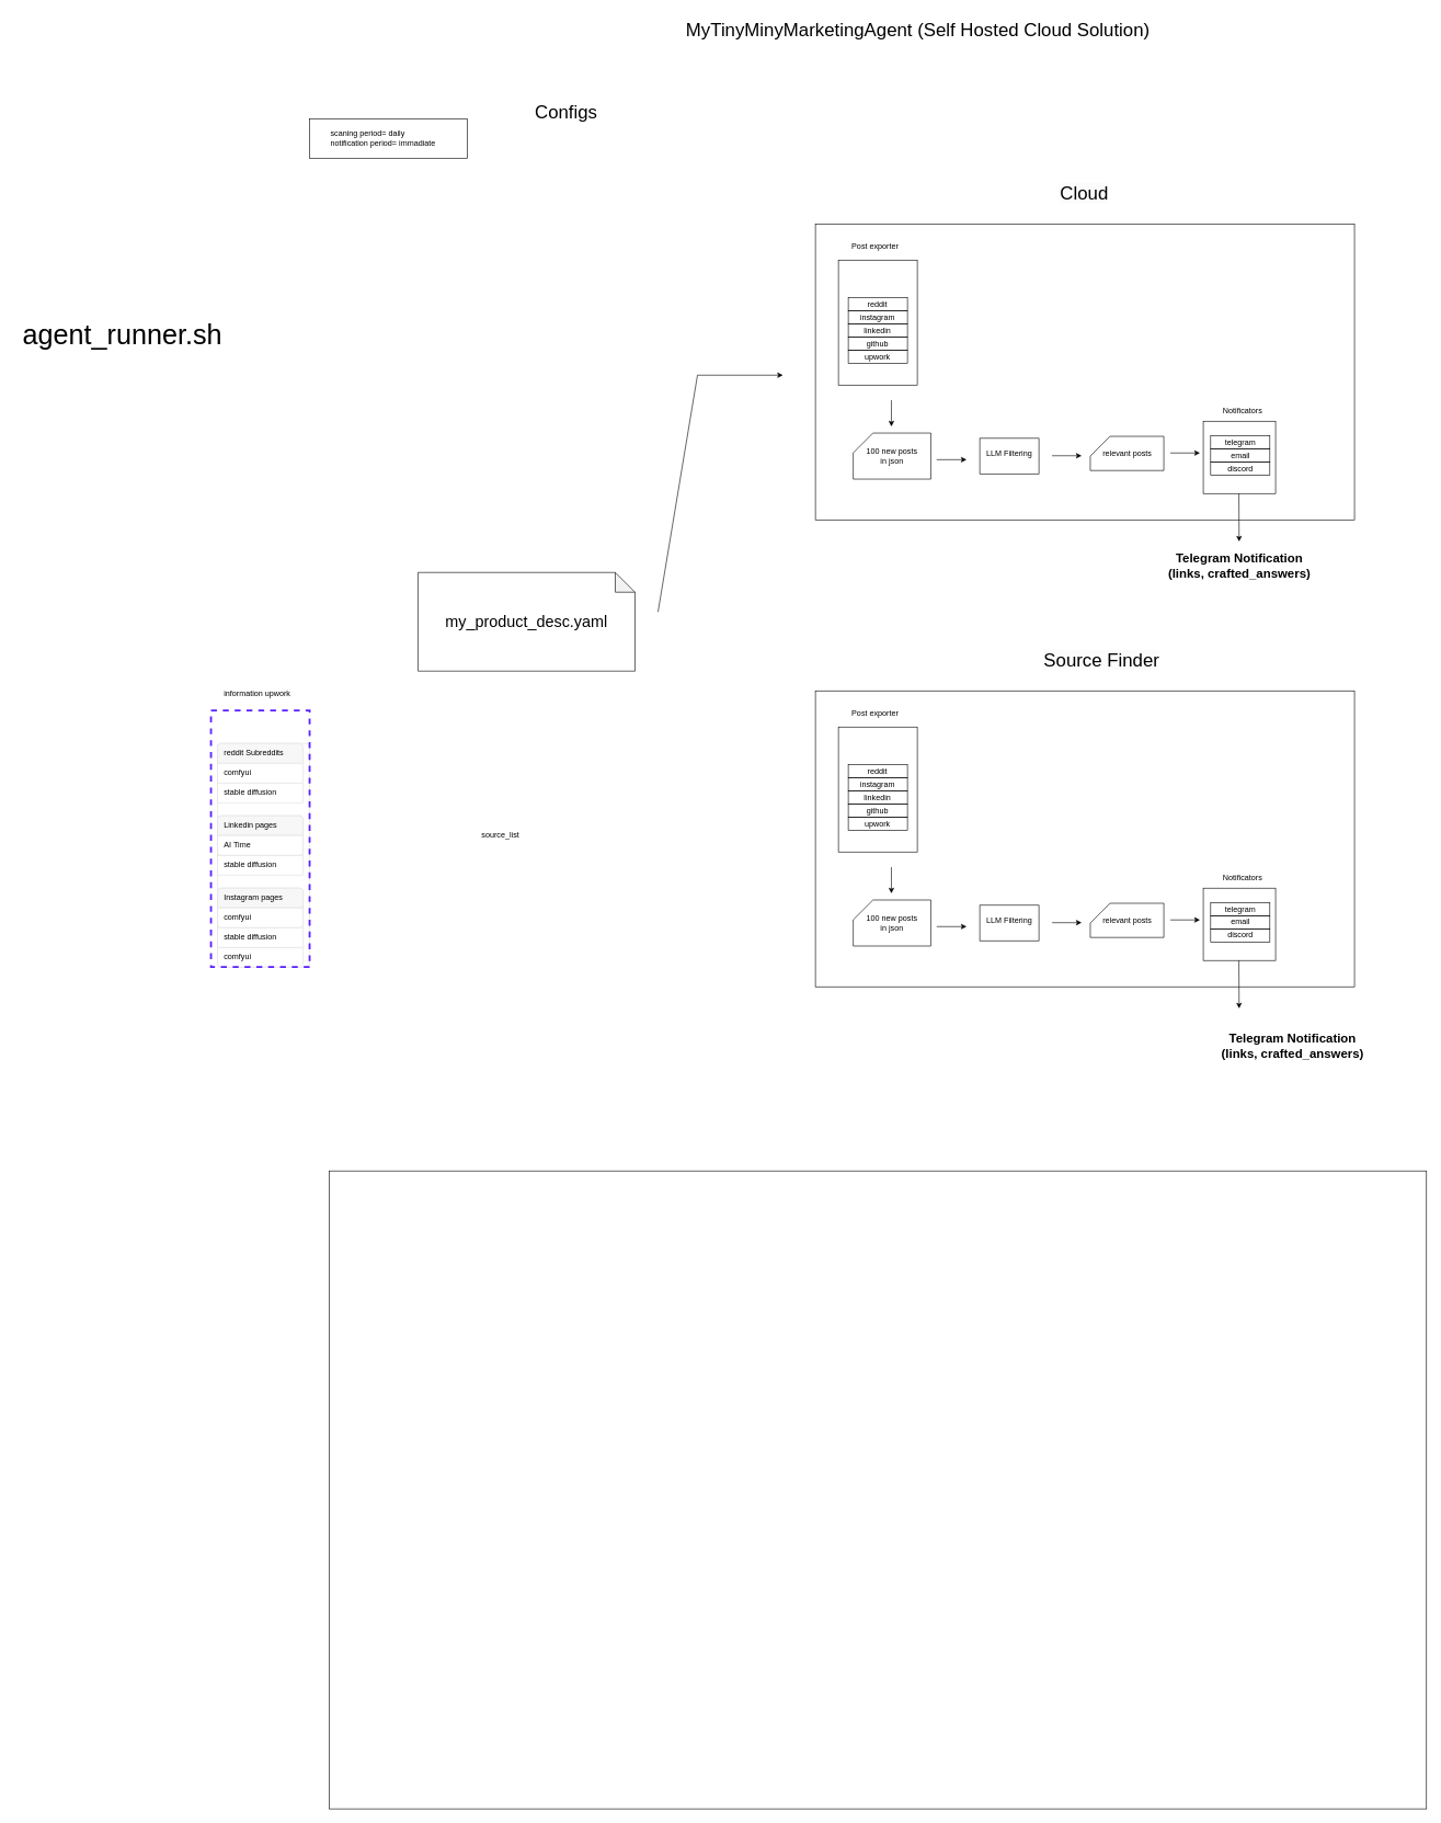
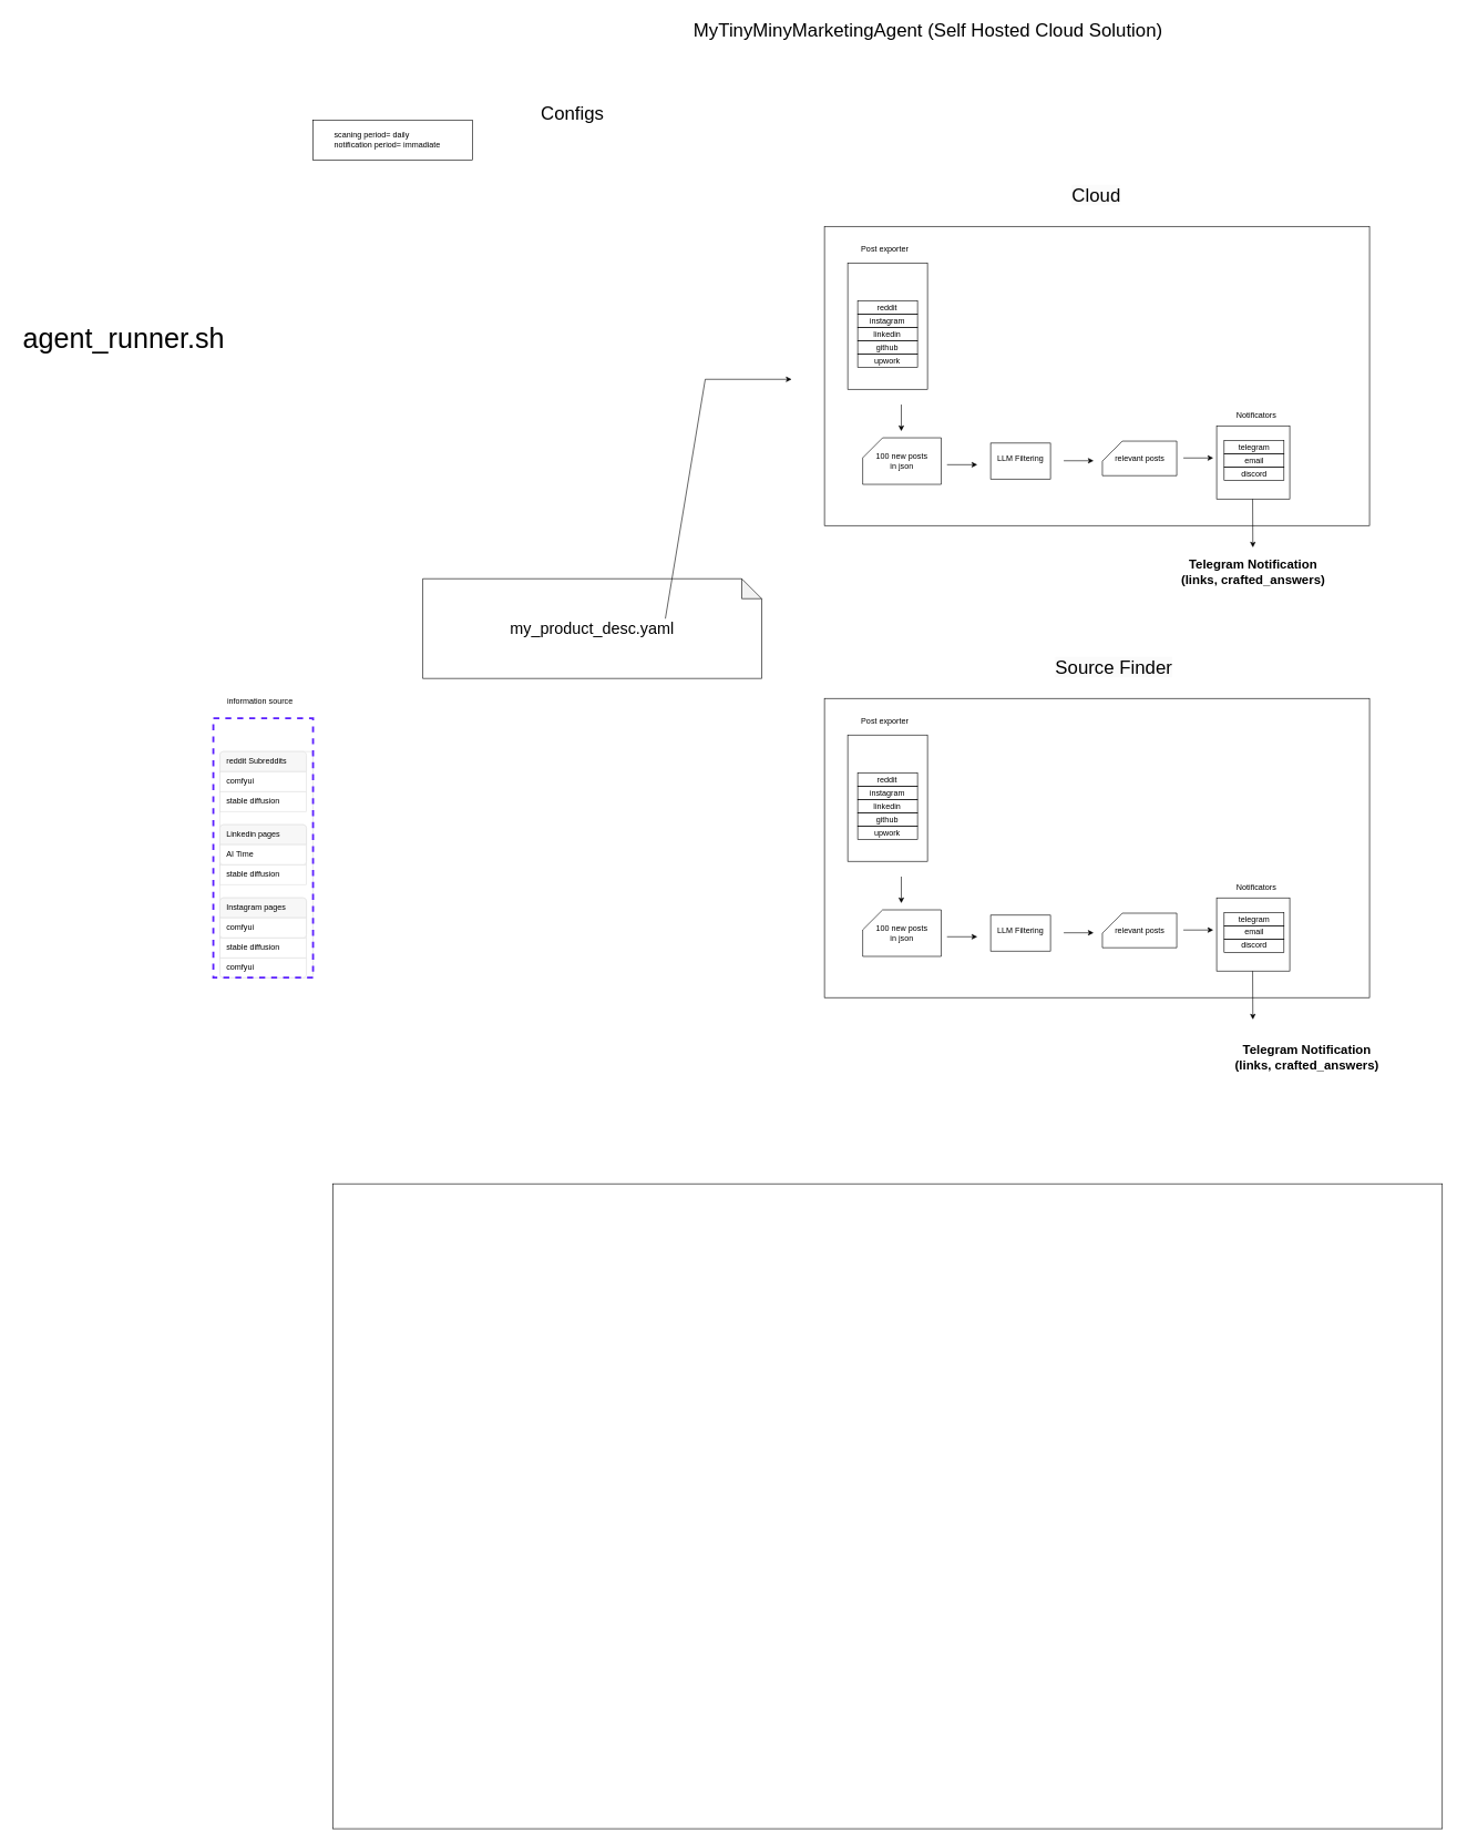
- <mxCell id="8" value="&lt;font style=&quot;font-size: 24px;&quot;&gt;my_product_desc.yaml&lt;/font&gt;" style="shape=note;whiteSpace=wrap;html=1;backgroundOutline=1;darkOpacity=0.05;" parent="1" vertex="1"><mxGeometry x="635" y="870" width="330" height="150" as="geometry" /></mxCell>
+ <mxCell id="8" value="&lt;font style=&quot;font-size: 24px;&quot;&gt;my_product_desc.yaml&lt;/font&gt;" style="shape=note;whiteSpace=wrap;html=1;backgroundOutline=1;darkOpacity=0.05;" parent="1" vertex="1"><mxGeometry x="635" y="870" width="510" height="150" as="geometry" /></mxCell>
- <mxCell id="37" value="information upwork" style="text;html=1;align=center;verticalAlign=middle;resizable=0;points=[];autosize=1;strokeColor=none;fillColor=none;" parent="1" vertex="1"><mxGeometry x="330" y="1040" width="120" height="30" as="geometry" /></mxCell>
+ <mxCell id="37" value="information source" style="text;html=1;align=center;verticalAlign=middle;resizable=0;points=[];autosize=1;strokeColor=none;fillColor=none;" parent="1" vertex="1"><mxGeometry x="330" y="1040" width="120" height="30" as="geometry" /></mxCell>
- <mxCell id="75" value="source_list" style="text;html=1;align=center;verticalAlign=middle;resizable=0;points=[];autosize=1;strokeColor=none;fillColor=none;" vertex="1" parent="1"><mxGeometry x="720" y="1255" width="80" height="30" as="geometry" /></mxCell>
